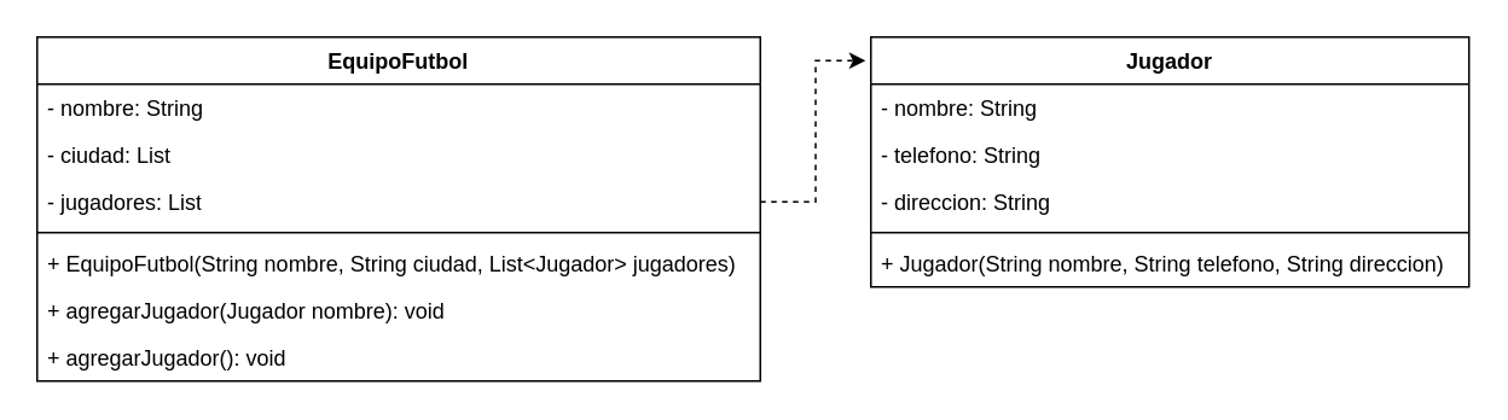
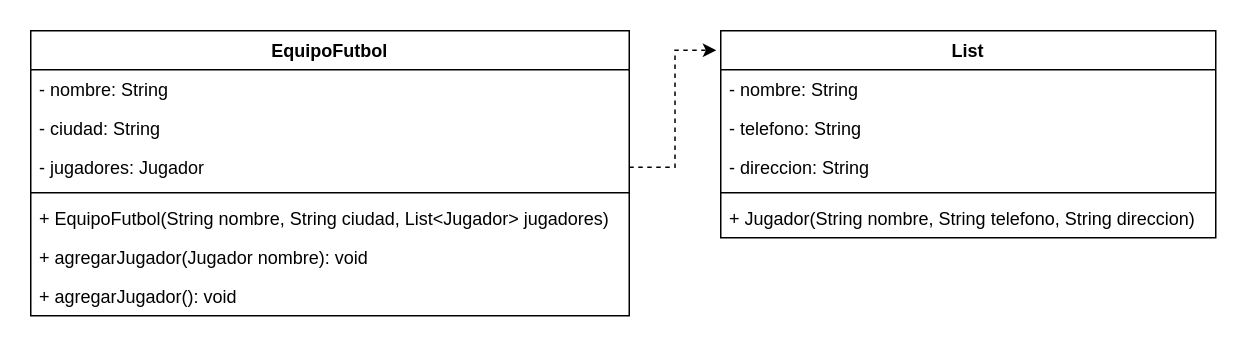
- <mxCell id="10" value="Jugador" style="swimlane;fontStyle=1;align=center;verticalAlign=top;childLayout=stackLayout;horizontal=1;startSize=26;horizontalStack=0;resizeParent=1;resizeParentMax=0;resizeLast=0;collapsible=1;marginBottom=0;whiteSpace=wrap;html=1;" vertex="1" parent="1"><mxGeometry x="480" y="20" width="330" height="138" as="geometry" /></mxCell>
+ <mxCell id="10" value="List" style="swimlane;fontStyle=1;align=center;verticalAlign=top;childLayout=stackLayout;horizontal=1;startSize=26;horizontalStack=0;resizeParent=1;resizeParentMax=0;resizeLast=0;collapsible=1;marginBottom=0;whiteSpace=wrap;html=1;" vertex="1" parent="1"><mxGeometry x="480" y="20" width="330" height="138" as="geometry" /></mxCell>
- <mxCell id="4" value="- ciudad: List" style="text;strokeColor=none;fillColor=none;align=left;verticalAlign=top;spacingLeft=4;spacingRight=4;overflow=hidden;rotatable=0;points=[[0,0.5],[1,0.5]];portConstraint=eastwest;whiteSpace=wrap;html=1;" vertex="1" parent="2"><mxGeometry y="52" width="399" height="26" as="geometry" /></mxCell>
+ <mxCell id="4" value="- ciudad: String" style="text;strokeColor=none;fillColor=none;align=left;verticalAlign=top;spacingLeft=4;spacingRight=4;overflow=hidden;rotatable=0;points=[[0,0.5],[1,0.5]];portConstraint=eastwest;whiteSpace=wrap;html=1;" vertex="1" parent="2"><mxGeometry y="52" width="399" height="26" as="geometry" /></mxCell>
- <mxCell id="5" value="- jugadores: List" style="text;strokeColor=none;fillColor=none;align=left;verticalAlign=top;spacingLeft=4;spacingRight=4;overflow=hidden;rotatable=0;points=[[0,0.5],[1,0.5]];portConstraint=eastwest;whiteSpace=wrap;html=1;" vertex="1" parent="2"><mxGeometry y="78" width="399" height="26" as="geometry" /></mxCell>
+ <mxCell id="5" value="- jugadores: Jugador" style="text;strokeColor=none;fillColor=none;align=left;verticalAlign=top;spacingLeft=4;spacingRight=4;overflow=hidden;rotatable=0;points=[[0,0.5],[1,0.5]];portConstraint=eastwest;whiteSpace=wrap;html=1;" vertex="1" parent="2"><mxGeometry y="78" width="399" height="26" as="geometry" /></mxCell>
